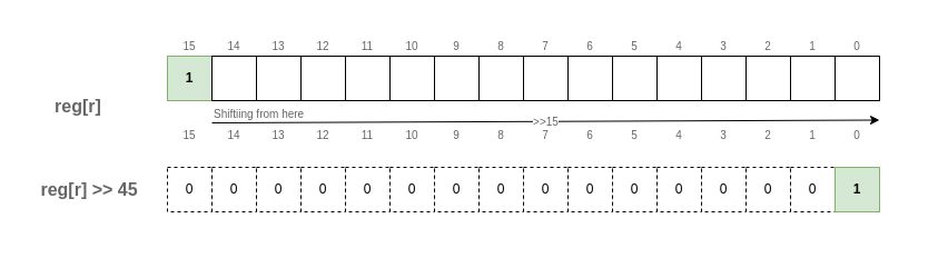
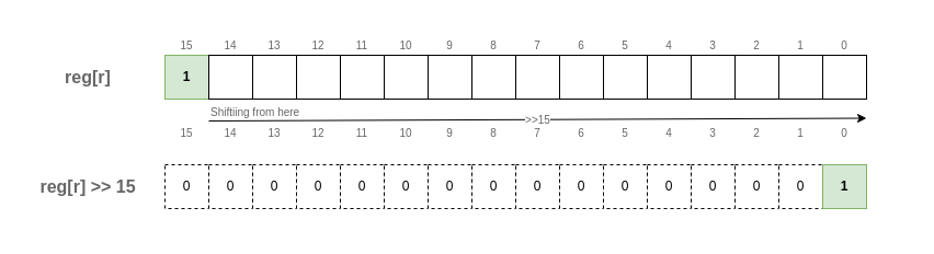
- <mxCell id="67" value="&lt;font style=&quot;font-size: 16px&quot;&gt;&lt;b&gt;reg[r]&lt;/b&gt;&lt;/font&gt;" style="text;html=1;strokeColor=none;fillColor=none;align=center;verticalAlign=middle;whiteSpace=wrap;rounded=0;fontSize=10;fontColor=#666666;" vertex="1" parent="1"><mxGeometry x="40" y="80" width="60" height="30" as="geometry" /></mxCell>
+ <mxCell id="67" value="&lt;font style=&quot;font-size: 16px&quot;&gt;&lt;b&gt;reg[r]&lt;/b&gt;&lt;/font&gt;" style="text;html=1;strokeColor=none;fillColor=none;align=center;verticalAlign=middle;whiteSpace=wrap;rounded=0;fontSize=10;fontColor=#666666;" vertex="1" parent="1"><mxGeometry x="50" y="55" width="60" height="30" as="geometry" /></mxCell>
- <mxCell id="68" value="&lt;font style=&quot;font-size: 16px&quot;&gt;&lt;b&gt;reg[r] &amp;gt;&amp;gt; 45&lt;/b&gt;&lt;/font&gt;" style="text;html=1;strokeColor=none;fillColor=none;align=center;verticalAlign=middle;whiteSpace=wrap;rounded=0;fontSize=10;fontColor=#666666;" vertex="1" parent="1"><mxGeometry x="20" y="155" width="120" height="30" as="geometry" /></mxCell>
+ <mxCell id="68" value="&lt;font style=&quot;font-size: 16px&quot;&gt;&lt;b&gt;reg[r] &amp;gt;&amp;gt; 15&lt;/b&gt;&lt;/font&gt;" style="text;html=1;strokeColor=none;fillColor=none;align=center;verticalAlign=middle;whiteSpace=wrap;rounded=0;fontSize=10;fontColor=#666666;" vertex="1" parent="1"><mxGeometry x="20" y="155" width="120" height="30" as="geometry" /></mxCell>
